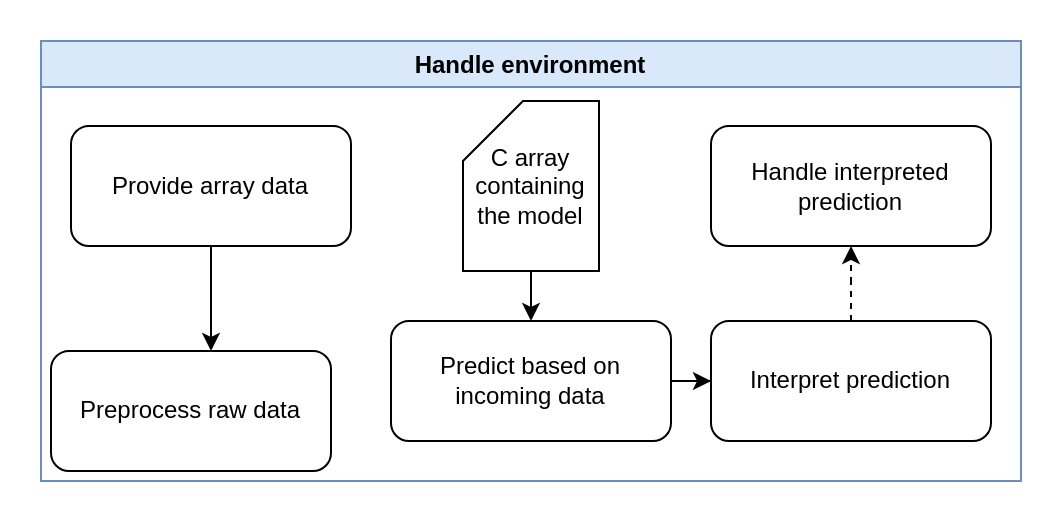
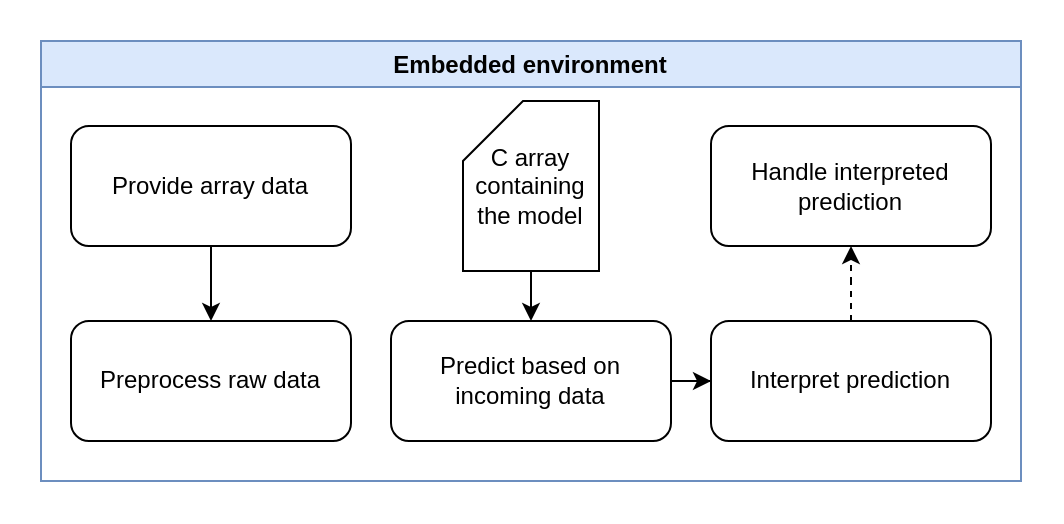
- <mxCell id="2" value="Handle environment" style="swimlane;fillColor=#dae8fc;strokeColor=#6c8ebf;" parent="1" vertex="1"><mxGeometry x="20" y="20" width="490" height="220" as="geometry" /></mxCell>
+ <mxCell id="2" value="Embedded environment" style="swimlane;fillColor=#dae8fc;strokeColor=#6c8ebf;" parent="1" vertex="1"><mxGeometry x="20" y="20" width="490" height="220" as="geometry" /></mxCell>
- <mxCell id="5" value="Preprocess raw data" style="rounded=1;whiteSpace=wrap;html=1;" parent="2" vertex="1"><mxGeometry x="5" y="155" width="140" height="60" as="geometry" /></mxCell>
+ <mxCell id="5" value="Preprocess raw data" style="rounded=1;whiteSpace=wrap;html=1;" parent="2" vertex="1"><mxGeometry x="15" y="140" width="140" height="60" as="geometry" /></mxCell>
